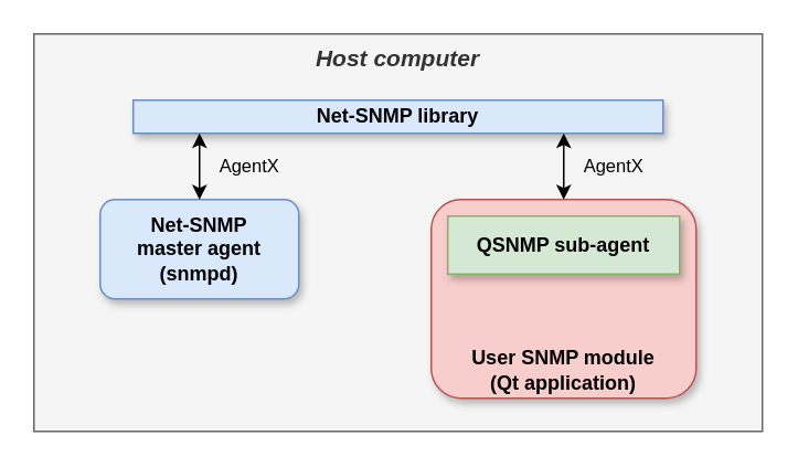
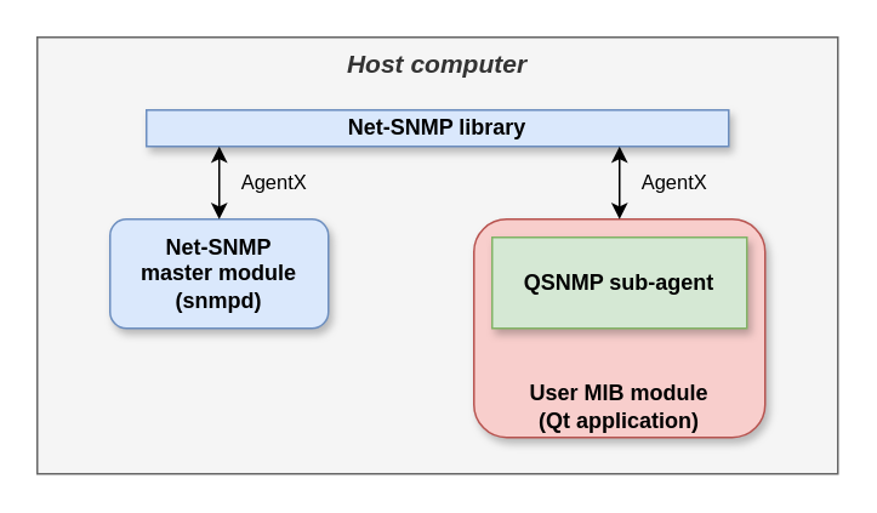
- <mxCell id="6" value="QSNMP sub-agent" style="rounded=0;whiteSpace=wrap;html=1;fillColor=#d5e8d4;strokeColor=#82b366;fontStyle=1;shadow=1;" vertex="1" parent="1"><mxGeometry x="270" y="130" width="140" height="35" as="geometry" /></mxCell>
+ <mxCell id="6" value="QSNMP sub-agent" style="rounded=0;whiteSpace=wrap;html=1;fillColor=#d5e8d4;strokeColor=#82b366;fontStyle=1;shadow=1;" vertex="1" parent="1"><mxGeometry x="270" y="130" width="140" height="50" as="geometry" /></mxCell>
- <mxCell id="3" value="&lt;div&gt;Net-SNMP &lt;br&gt;&lt;/div&gt;&lt;div&gt;master agent (snmpd)&lt;/div&gt;" style="rounded=1;whiteSpace=wrap;html=1;fillColor=#dae8fc;strokeColor=#6c8ebf;shadow=1;fontStyle=1" vertex="1" parent="1"><mxGeometry x="60" y="120" width="120" height="60" as="geometry" /></mxCell>
+ <mxCell id="3" value="&lt;div&gt;Net-SNMP &lt;br&gt;&lt;/div&gt;&lt;div&gt;master module (snmpd)&lt;/div&gt;" style="rounded=1;whiteSpace=wrap;html=1;fillColor=#dae8fc;strokeColor=#6c8ebf;shadow=1;fontStyle=1" vertex="1" parent="1"><mxGeometry x="60" y="120" width="120" height="60" as="geometry" /></mxCell>
- <mxCell id="4" value="&lt;div&gt;User SNMP module&lt;/div&gt;&lt;div&gt;(Qt application)&lt;/div&gt;" style="rounded=1;whiteSpace=wrap;html=1;verticalAlign=bottom;fillColor=#f8cecc;strokeColor=#b85450;sketch=0;fontStyle=1;shadow=1;glass=0;" vertex="1" parent="1"><mxGeometry x="260" y="120" width="160" height="120" as="geometry" /></mxCell>
+ <mxCell id="4" value="&lt;div&gt;User MIB module&lt;/div&gt;&lt;div&gt;(Qt application)&lt;/div&gt;" style="rounded=1;whiteSpace=wrap;html=1;verticalAlign=bottom;fillColor=#f8cecc;strokeColor=#b85450;sketch=0;fontStyle=1;shadow=1;glass=0;" vertex="1" parent="1"><mxGeometry x="260" y="120" width="160" height="120" as="geometry" /></mxCell>
